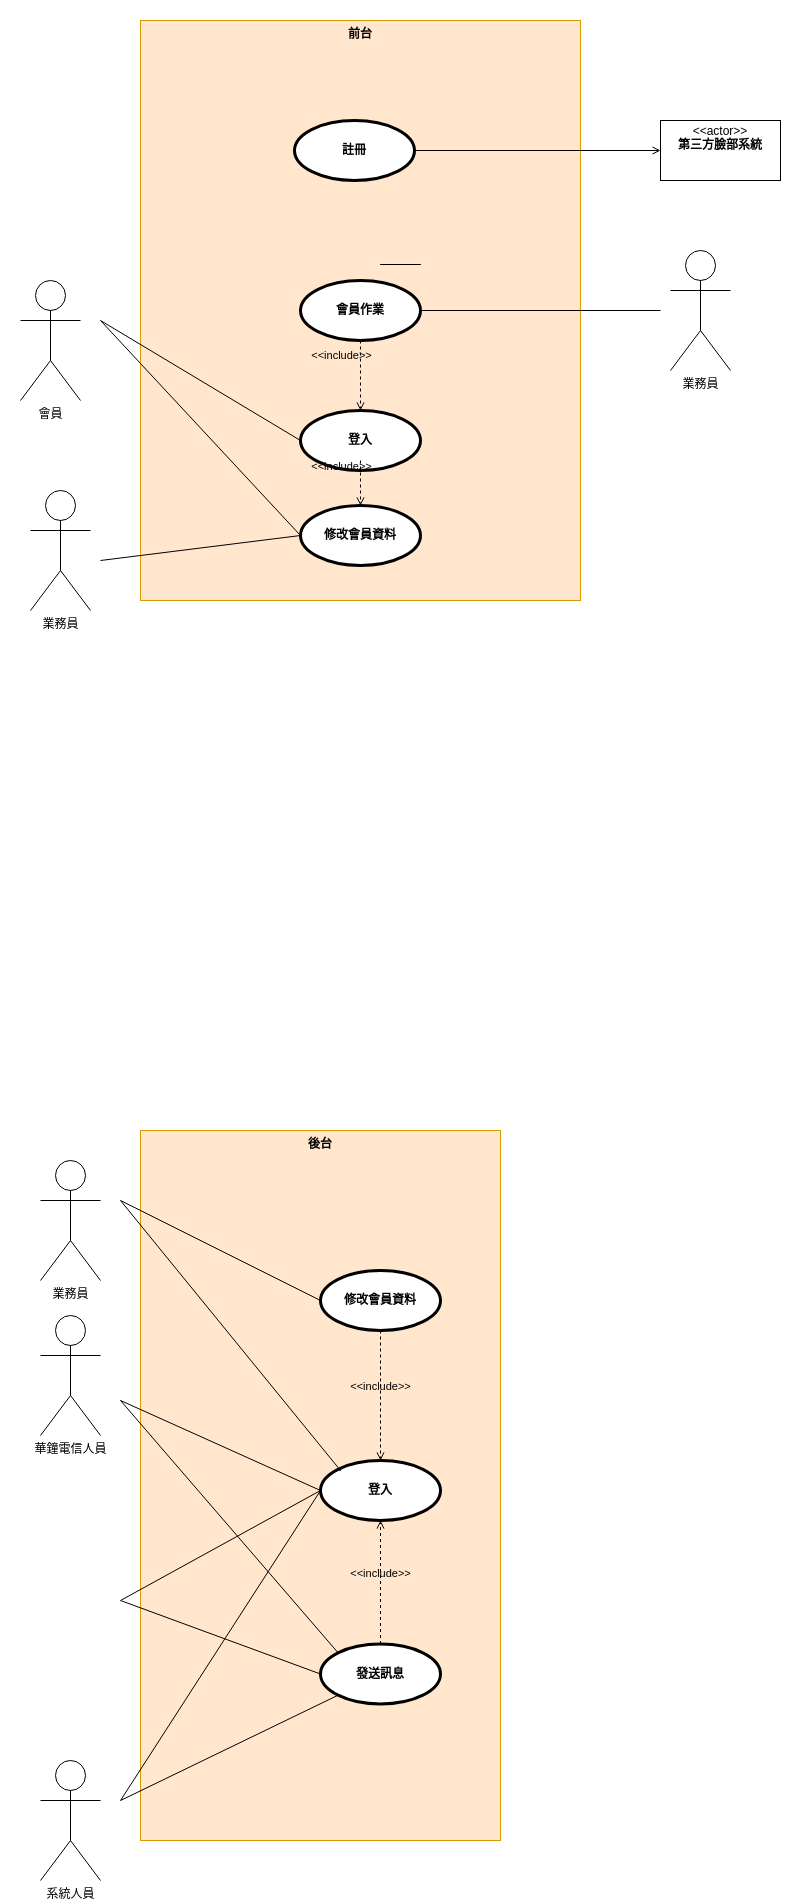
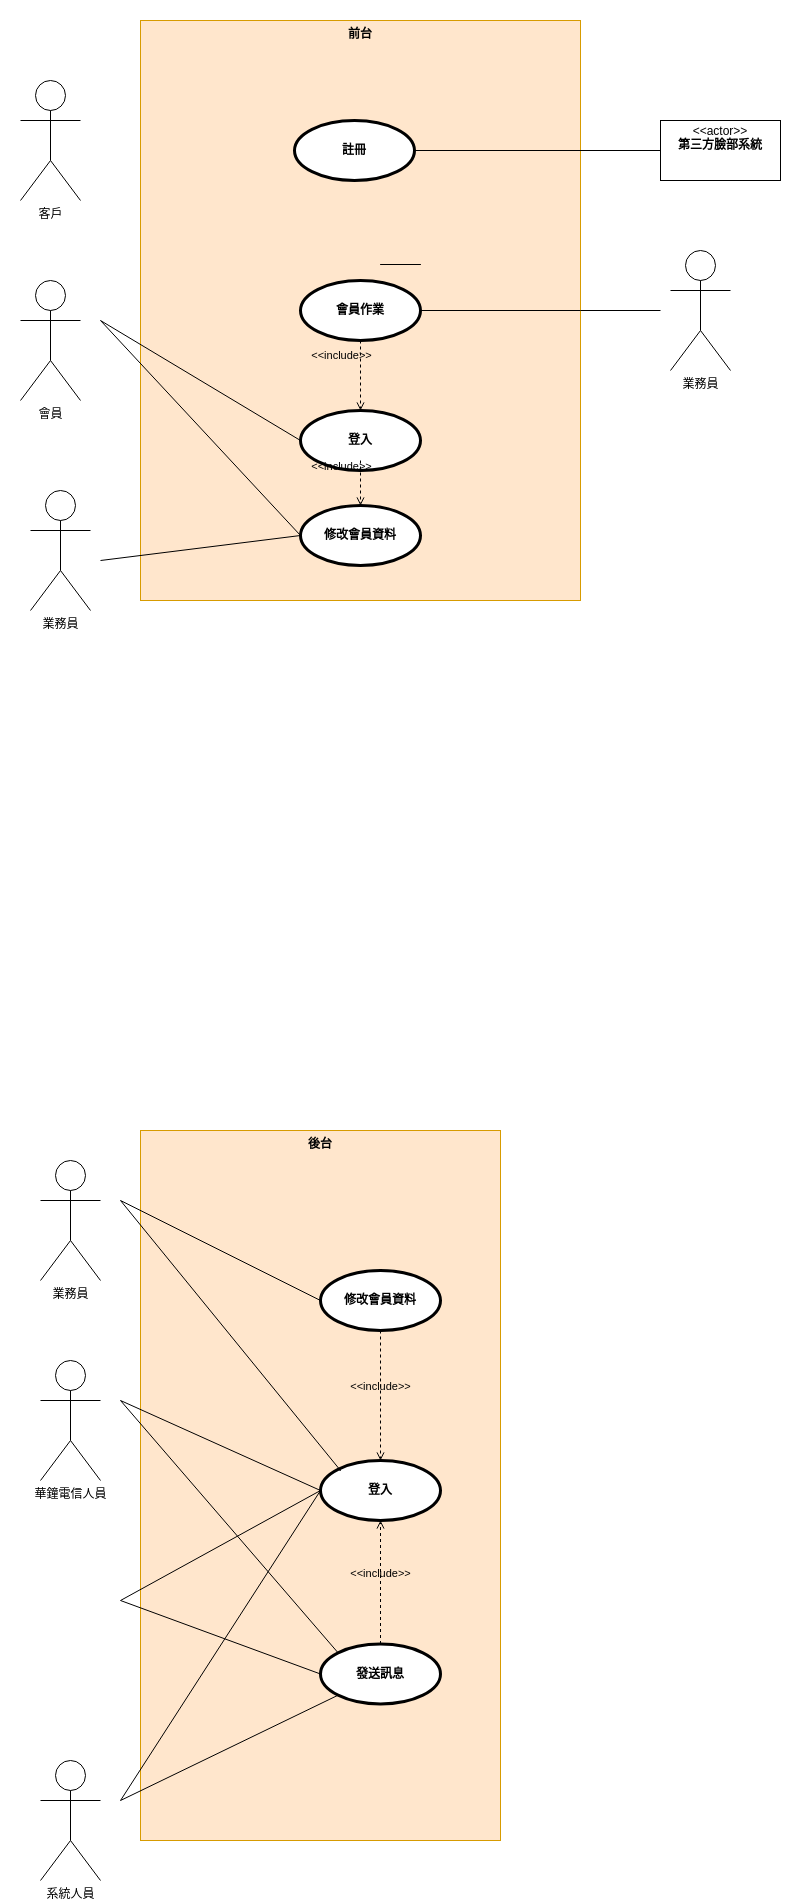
+ <mxCell id="4" value="客戶" style="shape=umlActor;html=1;verticalLabelPosition=bottom;verticalAlign=top;align=center;" parent="1" vertex="1"><mxGeometry x="20" y="80" width="60" height="120" as="geometry" /></mxCell>
- <mxCell id="11" value="" style="edgeStyle=none;html=1;endArrow=open;verticalAlign=bottom;rounded=0;exitX=1;exitY=0.5;exitDx=0;exitDy=0;entryX=0;entryY=0.5;entryDx=0;entryDy=0;" parent="1" source="9" target="8" edge="1"><mxGeometry width="160" relative="1" as="geometry"><mxPoint x="270" y="370" as="sourcePoint" /><mxPoint x="430" y="370" as="targetPoint" /></mxGeometry></mxCell>
+ <mxCell id="11" value="" style="edgeStyle=none;html=1;endArrow=none;verticalAlign=bottom;rounded=0;exitX=1;exitY=0.5;exitDx=0;exitDy=0;entryX=0;entryY=0.5;entryDx=0;entryDy=0;" parent="1" source="9" target="8" edge="1"><mxGeometry width="160" relative="1" as="geometry"><mxPoint x="270" y="370" as="sourcePoint" /><mxPoint x="430" y="370" as="targetPoint" /></mxGeometry></mxCell>
- <mxCell id="19" value="華鐘電信人員" style="shape=umlActor;html=1;verticalLabelPosition=bottom;verticalAlign=top;align=center;" parent="1" vertex="1"><mxGeometry x="40" y="1315" width="60" height="120" as="geometry" /></mxCell>
+ <mxCell id="19" value="華鐘電信人員" style="shape=umlActor;html=1;verticalLabelPosition=bottom;verticalAlign=top;align=center;" parent="1" vertex="1"><mxGeometry x="40" y="1360" width="60" height="120" as="geometry" /></mxCell>
